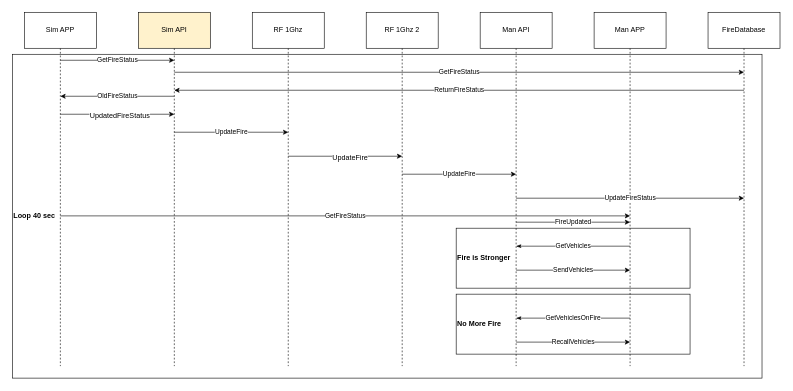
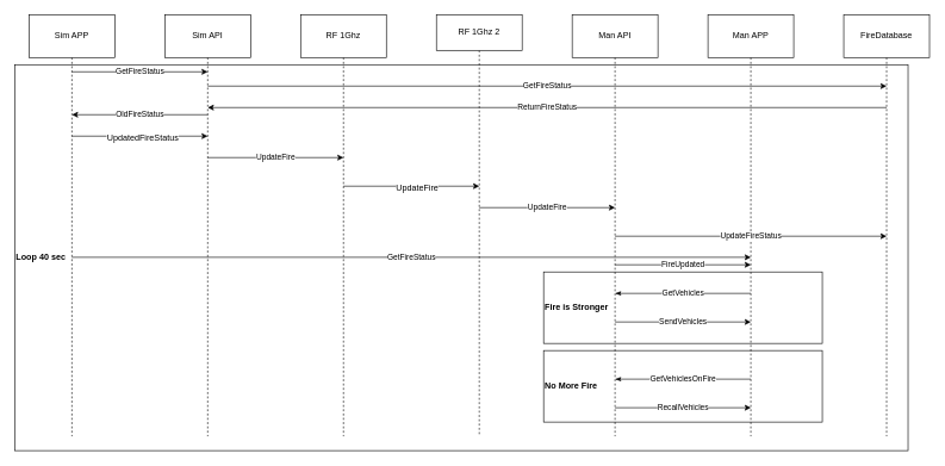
- <mxCell id="7" value="Sim API" style="rounded=0;whiteSpace=wrap;html=1;fillColor=#fff2cc;" vertex="1" parent="1"><mxGeometry x="230" y="20" width="120" height="60" as="geometry" /></mxCell>
+ <mxCell id="7" value="Sim API" style="rounded=0;whiteSpace=wrap;html=1;" vertex="1" parent="1"><mxGeometry x="230" y="20" width="120" height="60" as="geometry" /></mxCell>
- <mxCell id="11" value="RF 1Ghz 2" style="rounded=0;whiteSpace=wrap;html=1;" vertex="1" parent="1"><mxGeometry x="610" y="20" width="120" height="60" as="geometry" /></mxCell>
+ <mxCell id="11" value="RF 1Ghz 2" style="rounded=0;whiteSpace=wrap;html=1;" vertex="1" parent="1"><mxGeometry x="610" y="20" width="120" height="50" as="geometry" /></mxCell>
